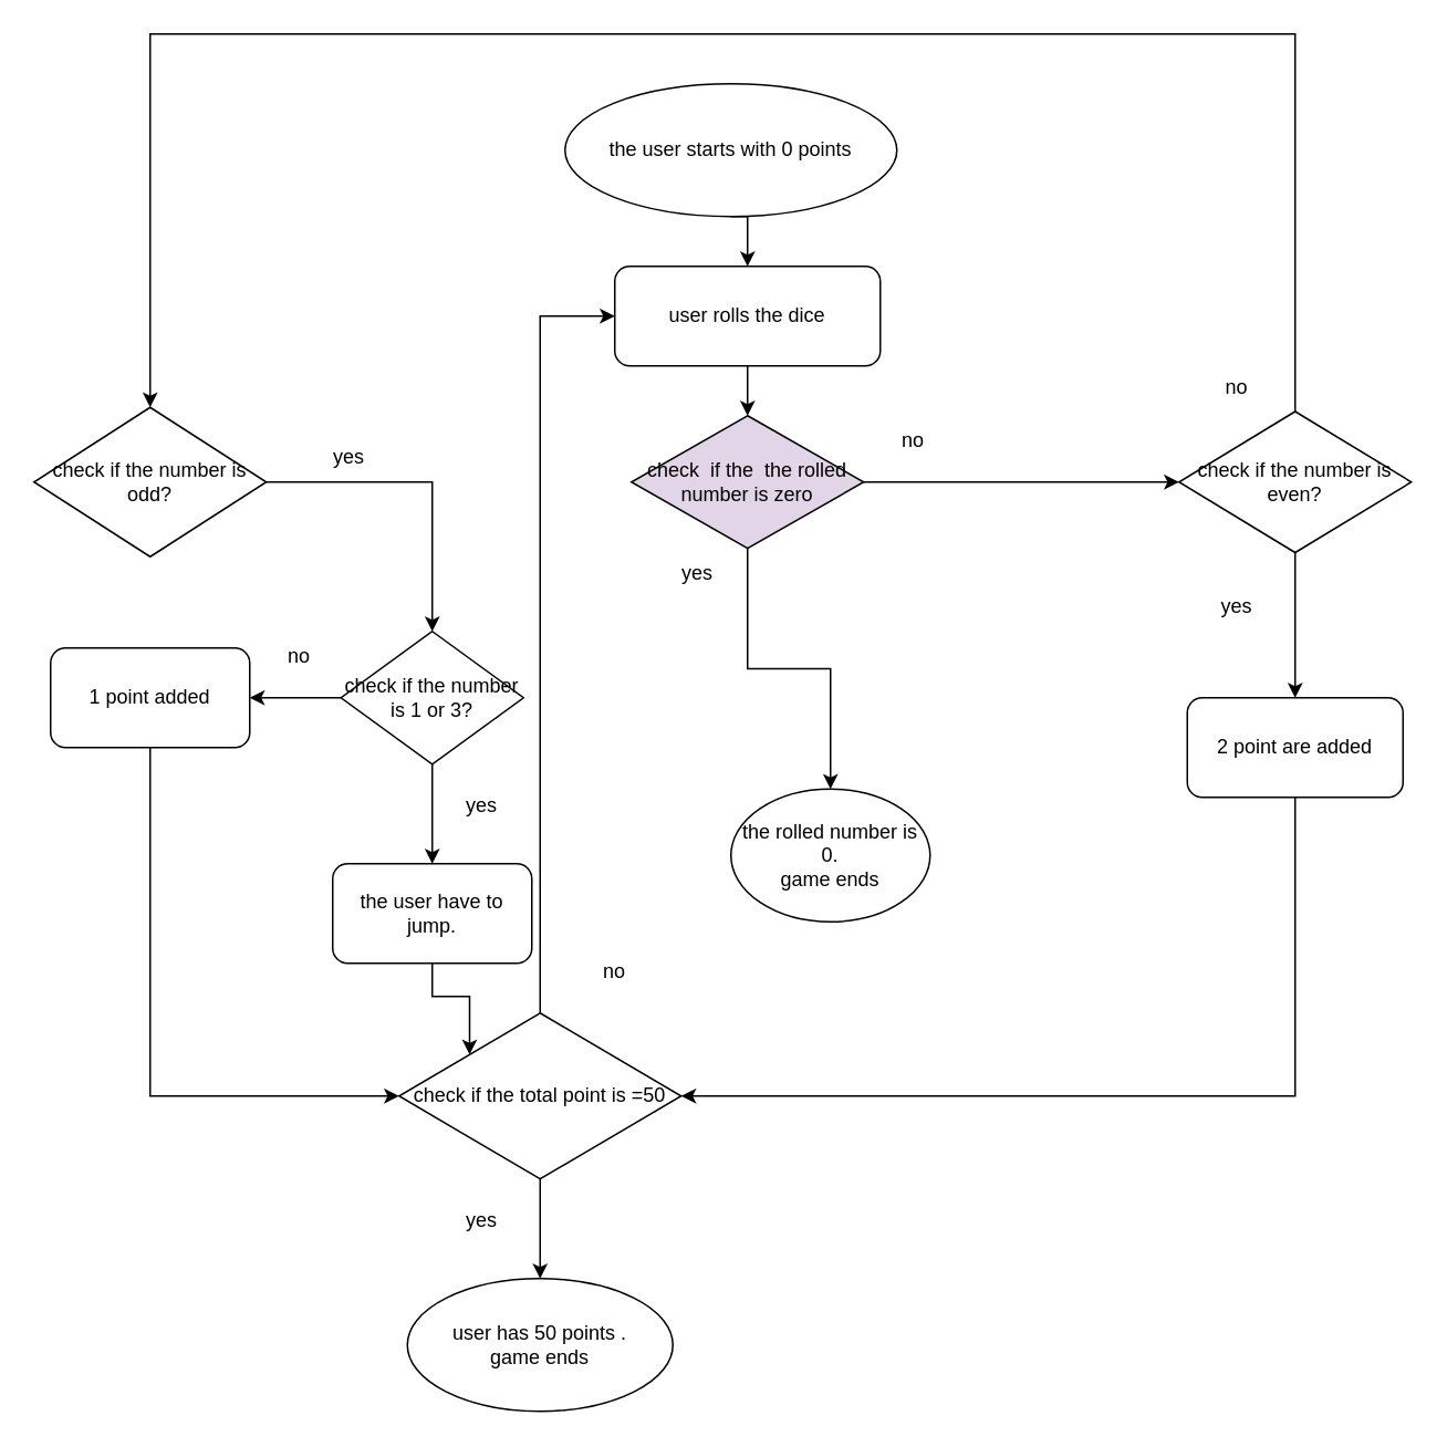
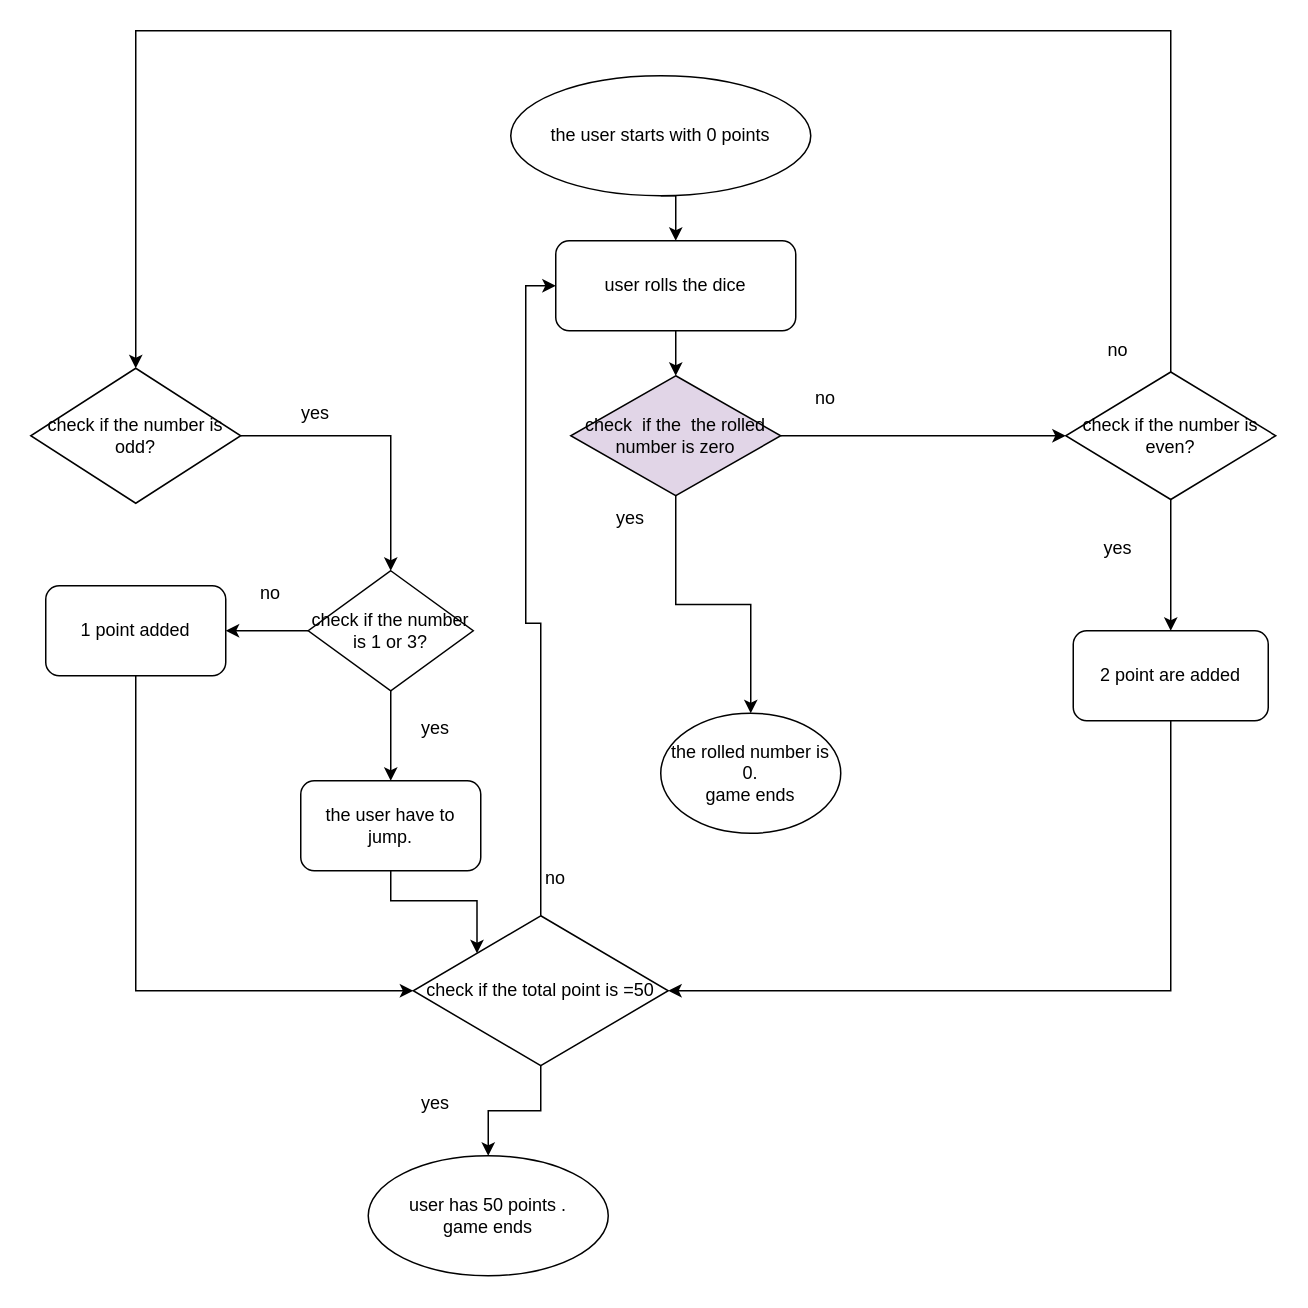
- <mxCell id="15" value="check if the total point is =50" style="rhombus;whiteSpace=wrap;html=1;" parent="1" vertex="1"><mxGeometry x="240" y="610" width="170" height="100" as="geometry" /></mxCell>
+ <mxCell id="15" value="check if the total point is =50" style="rhombus;whiteSpace=wrap;html=1;" parent="1" vertex="1"><mxGeometry x="275" y="610" width="170" height="100" as="geometry" /></mxCell>
